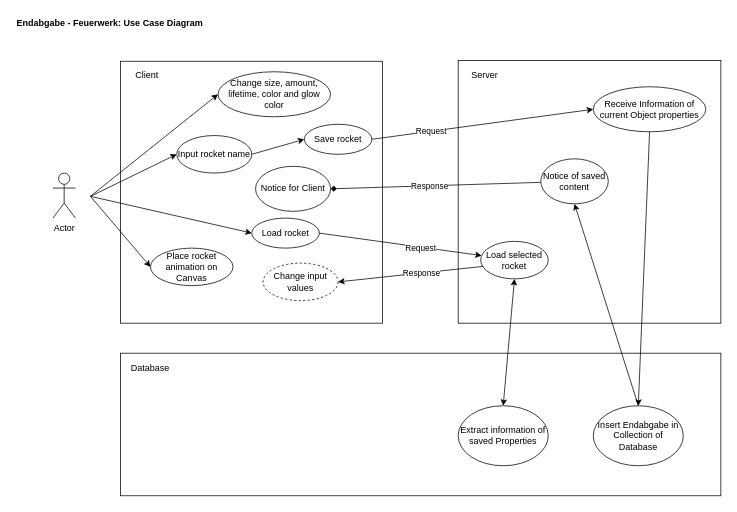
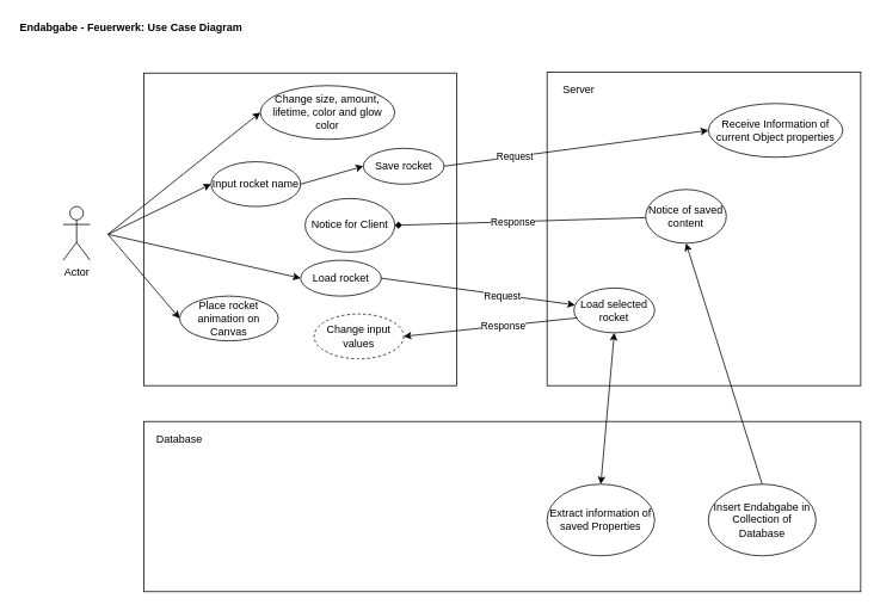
- <mxCell id="35" value="Client" style="text;html=1;align=center;verticalAlign=middle;resizable=0;points=[];autosize=1;" vertex="1" parent="1"><mxGeometry x="170" y="90" width="50" height="20" as="geometry" /></mxCell>
- <mxCell id="16" value="" style="endArrow=classic;html=1;entryX=0.5;entryY=0;entryDx=0;entryDy=0;exitX=0.5;exitY=1;exitDx=0;exitDy=0;" parent="1" source="12" target="15" edge="1"><mxGeometry width="50" height="50" relative="1" as="geometry"><mxPoint x="650" y="400" as="sourcePoint" /><mxPoint x="700" y="350" as="targetPoint" /></mxGeometry></mxCell>
